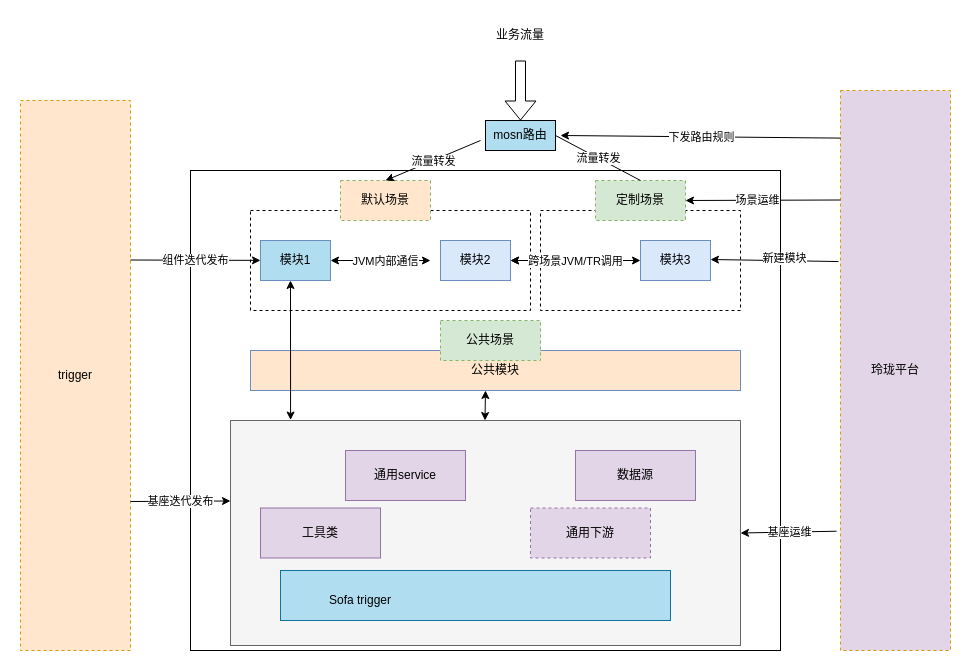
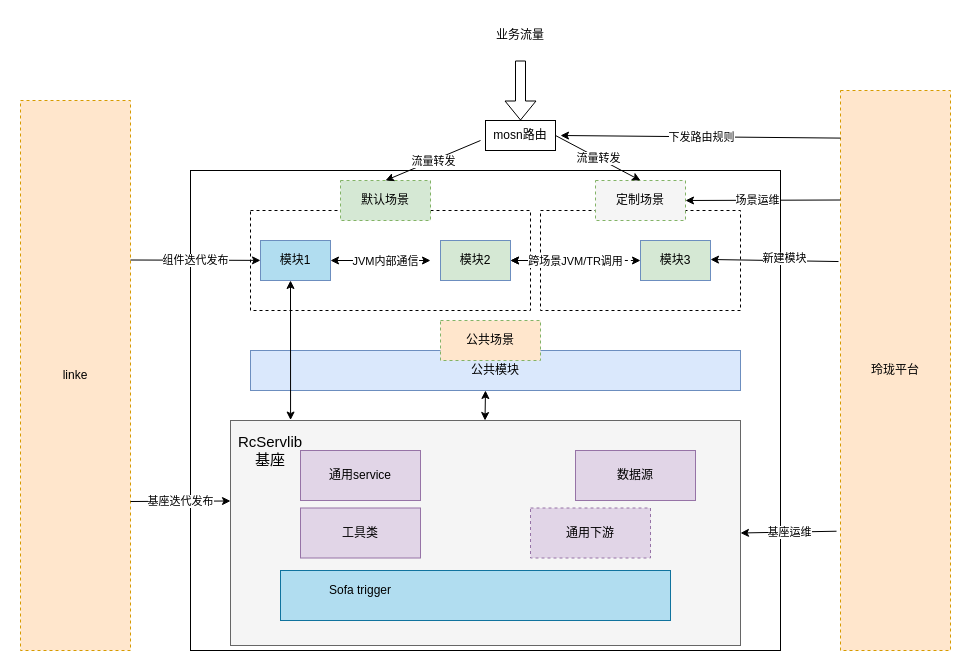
- <mxCell id="21" value="mosn路由" style="whiteSpace=wrap;html=1;fillColor=#b1ddf0;" parent="1" vertex="1"><mxGeometry x="485" y="120" width="70" height="30" as="geometry" /></mxCell>
+ <mxCell id="21" value="mosn路由" style="whiteSpace=wrap;html=1;" parent="1" vertex="1"><mxGeometry x="485" y="120" width="70" height="30" as="geometry" /></mxCell>
- <mxCell id="24" value="" style="endArrow=none;html=1;rounded=0;entryX=0.5;entryY=0;entryDx=0;entryDy=0;exitX=1;exitY=0.5;exitDx=0;exitDy=0;" parent="1" source="21" target="17" edge="1"><mxGeometry relative="1" as="geometry"><mxPoint x="490" y="150" as="sourcePoint" /><mxPoint x="395" y="190" as="targetPoint" /></mxGeometry></mxCell>
+ <mxCell id="24" value="" style="endArrow=classic;html=1;rounded=0;entryX=0.5;entryY=0;entryDx=0;entryDy=0;exitX=1;exitY=0.5;exitDx=0;exitDy=0;" parent="1" source="21" target="17" edge="1"><mxGeometry relative="1" as="geometry"><mxPoint x="490" y="150" as="sourcePoint" /><mxPoint x="395" y="190" as="targetPoint" /></mxGeometry></mxCell>
- <mxCell id="13" value="默认场景" style="whiteSpace=wrap;html=1;dashed=1;fillColor=#ffe6cc;strokeColor=#82b366;" parent="1" vertex="1"><mxGeometry x="340" y="180" width="90" height="40" as="geometry" /></mxCell>
+ <mxCell id="13" value="默认场景" style="whiteSpace=wrap;html=1;dashed=1;fillColor=#d5e8d4;strokeColor=#82b366;" parent="1" vertex="1"><mxGeometry x="340" y="180" width="90" height="40" as="geometry" /></mxCell>
- <mxCell id="17" value="定制场景" style="whiteSpace=wrap;html=1;dashed=1;fillColor=#d5e8d4;strokeColor=#82b366;" parent="1" vertex="1"><mxGeometry x="595" y="180" width="90" height="40" as="geometry" /></mxCell>
+ <mxCell id="17" value="定制场景" style="whiteSpace=wrap;html=1;dashed=1;fillColor=#f5f5f5;strokeColor=#82b366;" parent="1" vertex="1"><mxGeometry x="595" y="180" width="90" height="40" as="geometry" /></mxCell>
- <mxCell id="14" value="模块2" style="rounded=0;whiteSpace=wrap;html=1;fillColor=#dae8fc;strokeColor=#6c8ebf;" parent="1" vertex="1"><mxGeometry x="440" y="240" width="70" height="40" as="geometry" /></mxCell>
+ <mxCell id="14" value="模块2" style="rounded=0;whiteSpace=wrap;html=1;fillColor=#d5e8d4;strokeColor=#6c8ebf;" parent="1" vertex="1"><mxGeometry x="440" y="240" width="70" height="40" as="geometry" /></mxCell>
- <mxCell id="44" value="" style="endArrow=classic;startArrow=classic;html=1;rounded=0;entryX=0;entryY=0.5;entryDx=0;entryDy=0;exitX=1;exitY=0.5;exitDx=0;exitDy=0;" edge="1" parent="1" source="14" target="18"><mxGeometry width="50" height="50" relative="1" as="geometry"><mxPoint x="520" y="400" as="sourcePoint" /><mxPoint x="570" y="350" as="targetPoint" /></mxGeometry></mxCell>
+ <mxCell id="44" value="" style="endArrow=classic;startArrow=classic;html=1;rounded=0;entryX=0;entryY=0.5;entryDx=0;entryDy=0;exitX=1;exitY=0.5;exitDx=0;exitDy=0;dashed=1;" edge="1" parent="1" source="14" target="18"><mxGeometry width="50" height="50" relative="1" as="geometry"><mxPoint x="520" y="400" as="sourcePoint" /><mxPoint x="570" y="350" as="targetPoint" /></mxGeometry></mxCell>
- <mxCell id="18" value="模块3" style="rounded=0;whiteSpace=wrap;html=1;fillColor=#dae8fc;strokeColor=#6c8ebf;" parent="1" vertex="1"><mxGeometry x="640" y="240" width="70" height="40" as="geometry" /></mxCell>
+ <mxCell id="18" value="模块3" style="rounded=0;whiteSpace=wrap;html=1;fillColor=#d5e8d4;strokeColor=#6c8ebf;" parent="1" vertex="1"><mxGeometry x="640" y="240" width="70" height="40" as="geometry" /></mxCell>
- <mxCell id="41" value="公共场景" style="whiteSpace=wrap;html=1;dashed=1;fillColor=#d5e8d4;strokeColor=#82b366;" parent="1" vertex="1"><mxGeometry x="440" y="320" width="100" height="40" as="geometry" /></mxCell>
+ <mxCell id="41" value="公共场景" style="whiteSpace=wrap;html=1;dashed=1;fillColor=#ffe6cc;strokeColor=#82b366;" parent="1" vertex="1"><mxGeometry x="440" y="320" width="100" height="40" as="geometry" /></mxCell>
- <mxCell id="40" value="公共模块" style="rounded=0;whiteSpace=wrap;html=1;fillColor=#ffe6cc;strokeColor=#6c8ebf;" parent="1" vertex="1"><mxGeometry x="250" y="350" width="490" height="40" as="geometry" /></mxCell>
+ <mxCell id="40" value="公共模块" style="rounded=0;whiteSpace=wrap;html=1;fillColor=#dae8fc;strokeColor=#6c8ebf;" parent="1" vertex="1"><mxGeometry x="250" y="350" width="490" height="40" as="geometry" /></mxCell>
- <mxCell id="26" value="玲珑平台" style="rounded=0;whiteSpace=wrap;html=1;dashed=1;fillColor=#e1d5e7;strokeColor=#d79b00;" parent="1" vertex="1"><mxGeometry x="840" y="90" width="110" height="560" as="geometry" /></mxCell>
+ <mxCell id="26" value="玲珑平台" style="rounded=0;whiteSpace=wrap;html=1;dashed=1;fillColor=#ffe6cc;strokeColor=#d79b00;" parent="1" vertex="1"><mxGeometry x="840" y="90" width="110" height="560" as="geometry" /></mxCell>
- <mxCell id="31" value="trigger" style="rounded=0;whiteSpace=wrap;html=1;dashed=1;fillColor=#ffe6cc;strokeColor=#d79b00;" parent="1" vertex="1"><mxGeometry x="20" y="100" width="110" height="550" as="geometry" /></mxCell>
+ <mxCell id="31" value="linke" style="rounded=0;whiteSpace=wrap;html=1;dashed=1;fillColor=#ffe6cc;strokeColor=#d79b00;" parent="1" vertex="1"><mxGeometry x="20" y="100" width="110" height="550" as="geometry" /></mxCell>
+ <mxCell id="10" value="&lt;font style=&quot;font-size: 15px;&quot;&gt;RcServlib基座&lt;/font&gt;" style="text;strokeColor=none;align=center;fillColor=none;html=1;verticalAlign=middle;whiteSpace=wrap;rounded=0;" parent="1" vertex="1"><mxGeometry x="240" y="435" width="60" height="30" as="geometry" /></mxCell>
- <mxCell id="6" value="通用service" style="rounded=0;whiteSpace=wrap;html=1;fillColor=#e1d5e7;strokeColor=#9673a6;" parent="1" vertex="1"><mxGeometry x="345" y="450" width="120" height="50" as="geometry" /></mxCell>
+ <mxCell id="6" value="通用service" style="rounded=0;whiteSpace=wrap;html=1;fillColor=#e1d5e7;strokeColor=#9673a6;" parent="1" vertex="1"><mxGeometry x="300" y="450" width="120" height="50" as="geometry" /></mxCell>
- <mxCell id="8" value="工具类" style="rounded=0;whiteSpace=wrap;html=1;fillColor=#e1d5e7;strokeColor=#9673a6;" parent="1" vertex="1"><mxGeometry x="260" y="507.5" width="120" height="50" as="geometry" /></mxCell>
+ <mxCell id="8" value="工具类" style="rounded=0;whiteSpace=wrap;html=1;fillColor=#e1d5e7;strokeColor=#9673a6;" parent="1" vertex="1"><mxGeometry x="300" y="507.5" width="120" height="50" as="geometry" /></mxCell>
- <mxCell id="5" value="Sofa trigger" style="text;strokeColor=none;align=center;fillColor=none;html=1;verticalAlign=middle;whiteSpace=wrap;rounded=0;" parent="1" vertex="1"><mxGeometry x="310" y="585" width="100" height="30" as="geometry" /></mxCell>
+ <mxCell id="5" value="Sofa trigger" style="text;strokeColor=none;align=center;fillColor=none;html=1;verticalAlign=middle;whiteSpace=wrap;rounded=0;" parent="1" vertex="1"><mxGeometry x="310" y="575" width="100" height="30" as="geometry" /></mxCell>
